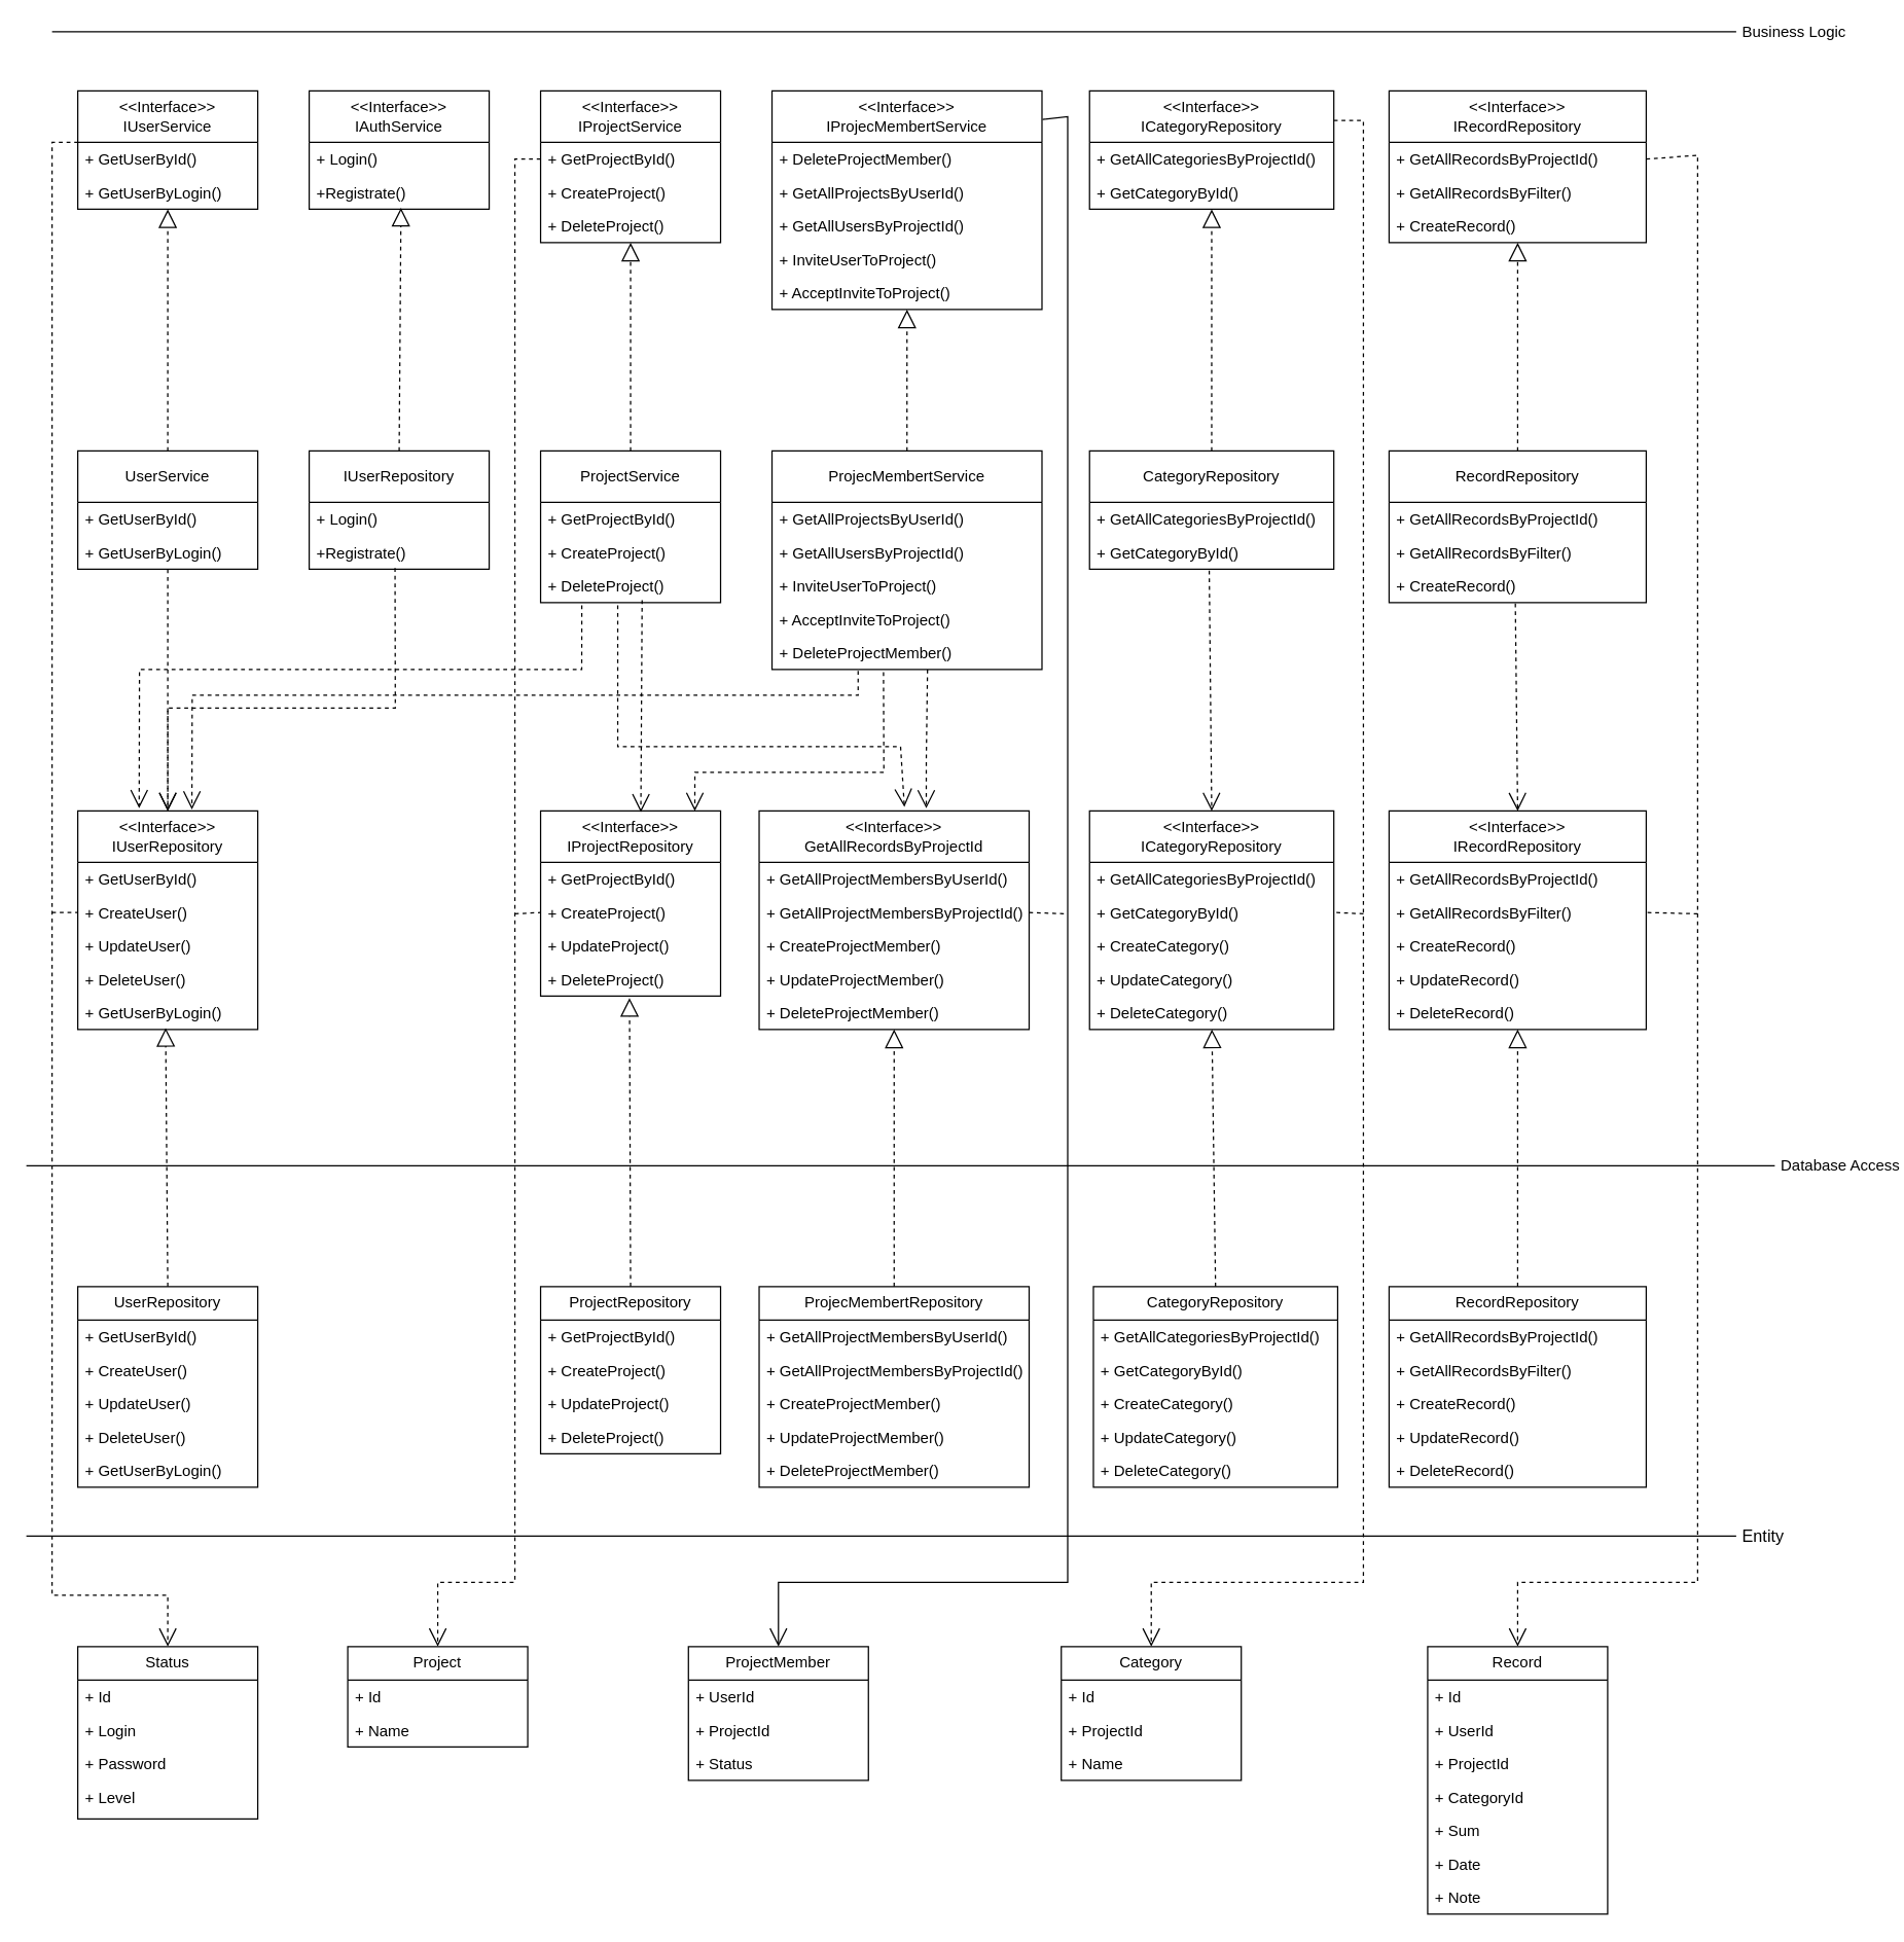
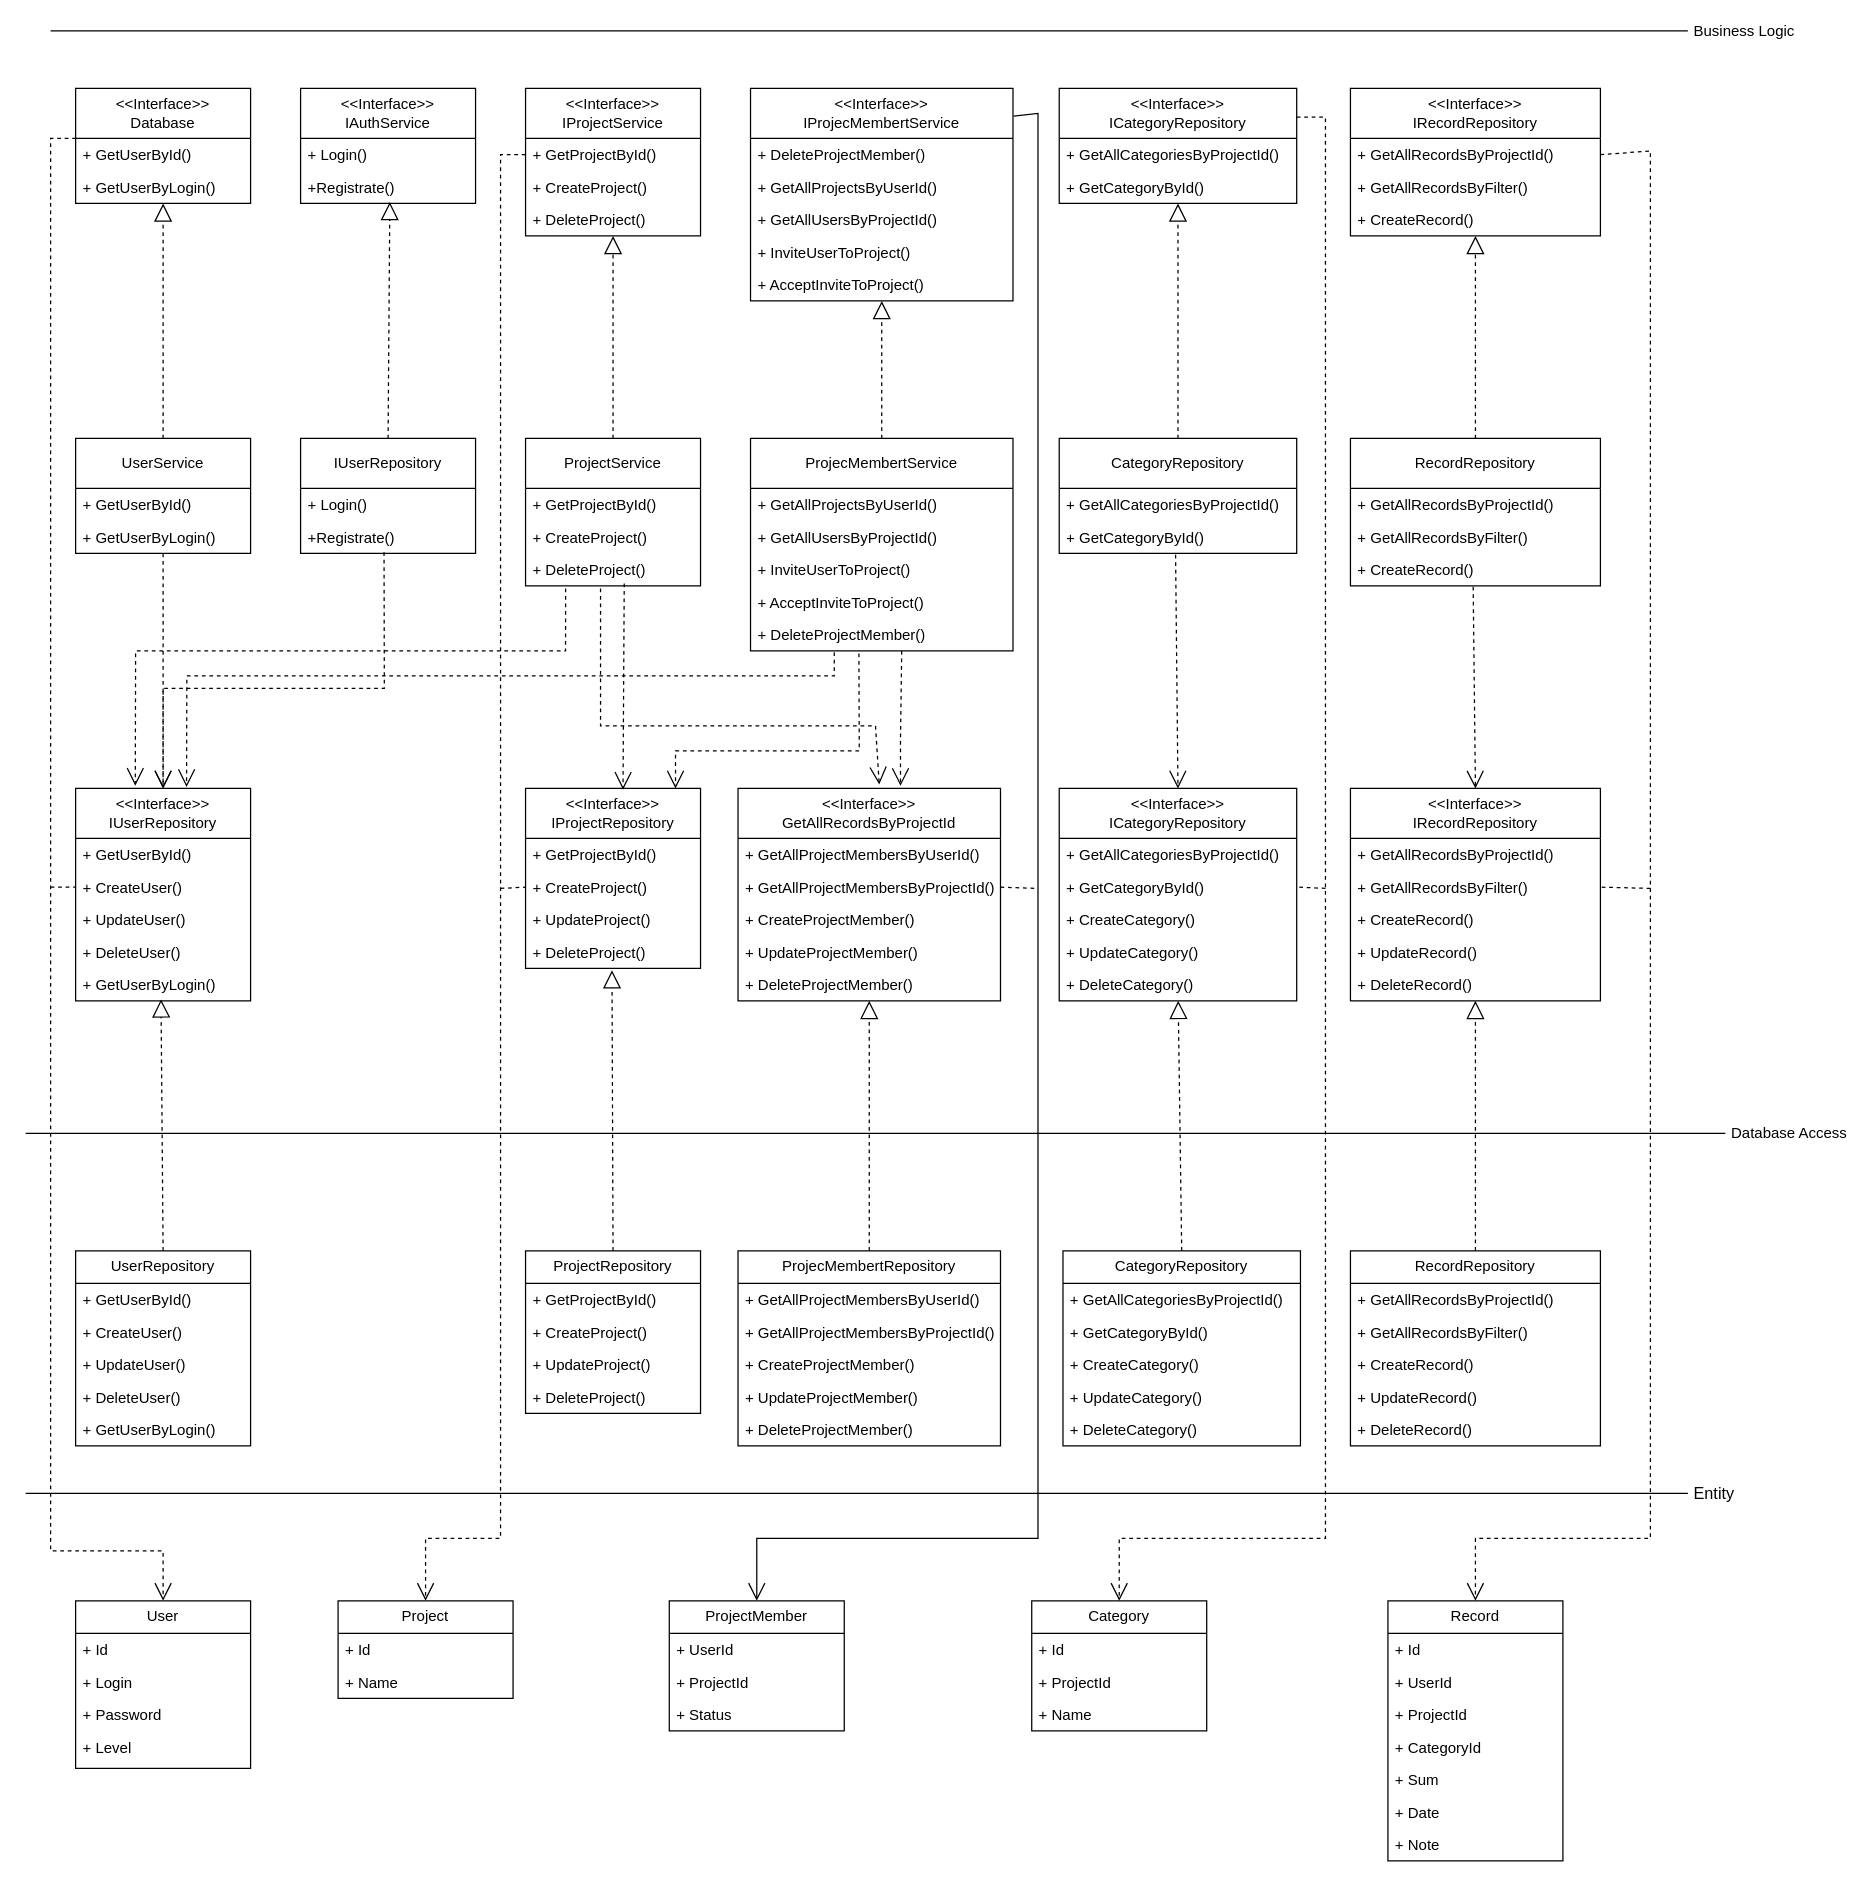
- <mxCell id="84" value="&amp;lt;&amp;lt;Interface&amp;gt;&amp;gt;&lt;div&gt;IUserService&lt;/div&gt;" style="swimlane;fontStyle=0;childLayout=stackLayout;horizontal=1;startSize=40;fillColor=none;horizontalStack=0;resizeParent=1;resizeParentMax=0;resizeLast=0;collapsible=1;marginBottom=0;whiteSpace=wrap;html=1;" vertex="1" parent="1"><mxGeometry x="60" y="70" width="140" height="92" as="geometry" /></mxCell>
+ <mxCell id="84" value="&amp;lt;&amp;lt;Interface&amp;gt;&amp;gt;&lt;div&gt;Database&lt;/div&gt;" style="swimlane;fontStyle=0;childLayout=stackLayout;horizontal=1;startSize=40;fillColor=none;horizontalStack=0;resizeParent=1;resizeParentMax=0;resizeLast=0;collapsible=1;marginBottom=0;whiteSpace=wrap;html=1;" vertex="1" parent="1"><mxGeometry x="60" y="70" width="140" height="92" as="geometry" /></mxCell>
- <mxCell id="2" value="Status" style="swimlane;fontStyle=0;childLayout=stackLayout;horizontal=1;startSize=26;fillColor=none;horizontalStack=0;resizeParent=1;resizeParentMax=0;resizeLast=0;collapsible=1;marginBottom=0;whiteSpace=wrap;html=1;" vertex="1" parent="1"><mxGeometry x="60" y="1280" width="140" height="134" as="geometry"><mxRectangle x="30" y="410" width="70" height="30" as="alternateBounds" /></mxGeometry></mxCell>
+ <mxCell id="2" value="User" style="swimlane;fontStyle=0;childLayout=stackLayout;horizontal=1;startSize=26;fillColor=none;horizontalStack=0;resizeParent=1;resizeParentMax=0;resizeLast=0;collapsible=1;marginBottom=0;whiteSpace=wrap;html=1;" vertex="1" parent="1"><mxGeometry x="60" y="1280" width="140" height="134" as="geometry"><mxRectangle x="30" y="410" width="70" height="30" as="alternateBounds" /></mxGeometry></mxCell>
